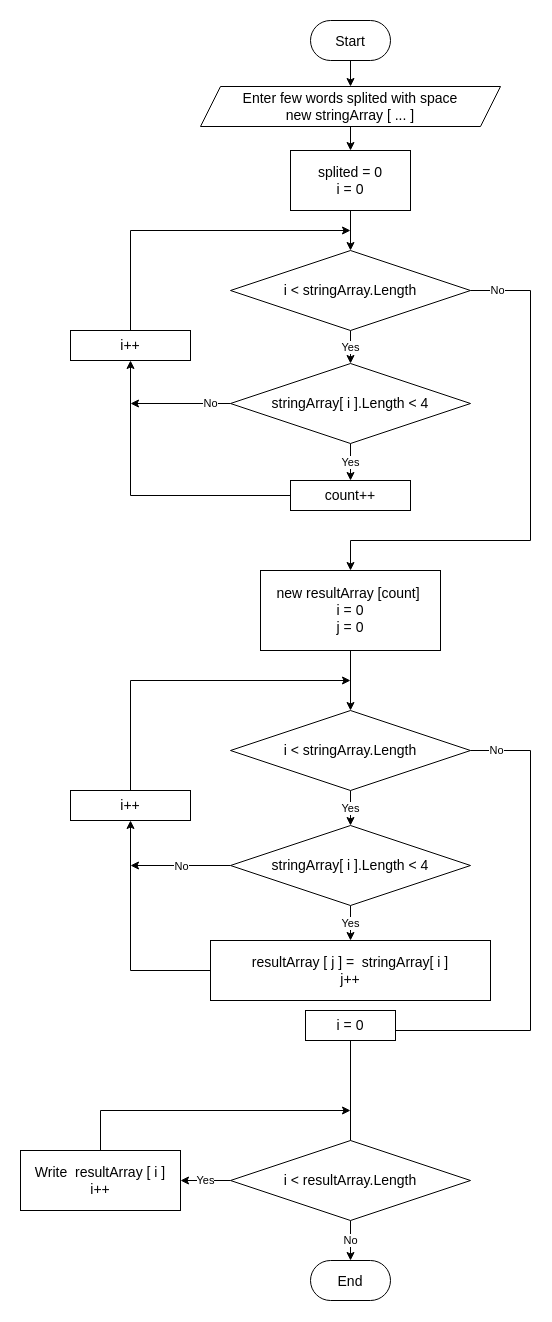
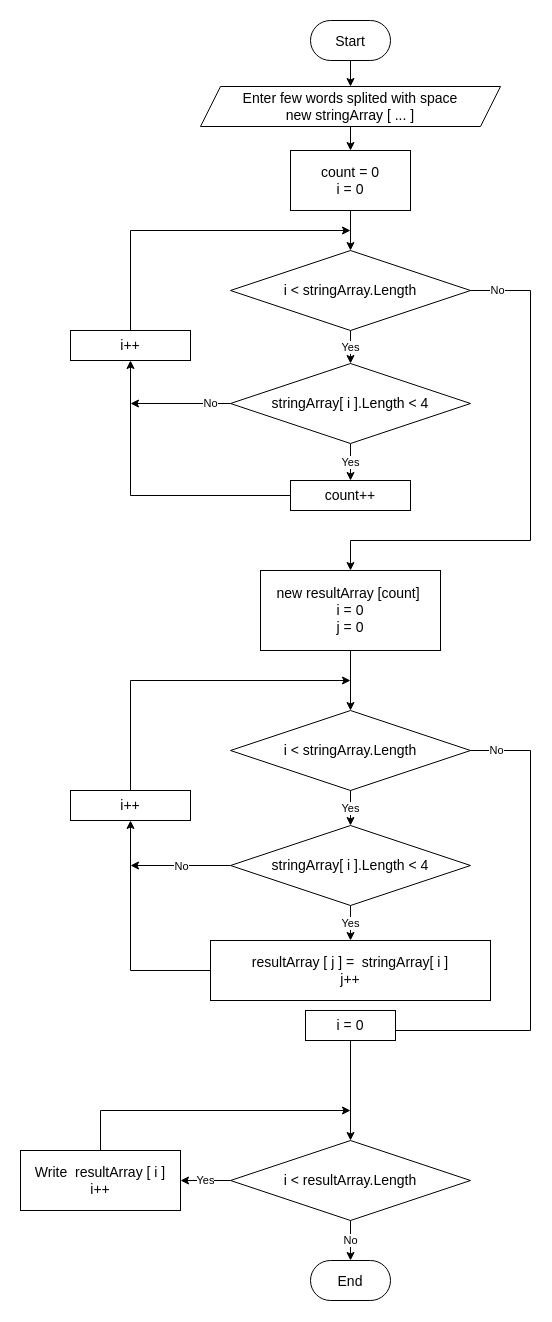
- <mxCell id="7" value="splited = 0&lt;br&gt;i = 0" style="rounded=0;whiteSpace=wrap;html=1;fontSize=14;" parent="1" vertex="1"><mxGeometry x="290" y="150" width="120" height="60" as="geometry" /></mxCell>
+ <mxCell id="7" value="count = 0&lt;br&gt;i = 0" style="rounded=0;whiteSpace=wrap;html=1;fontSize=14;" parent="1" vertex="1"><mxGeometry x="290" y="150" width="120" height="60" as="geometry" /></mxCell>
- <mxCell id="36" style="edgeStyle=orthogonalEdgeStyle;rounded=0;orthogonalLoop=1;jettySize=auto;html=1;exitX=0.5;exitY=1;exitDx=0;exitDy=0;endArrow=none;" parent="1" source="37" target="32" edge="1"><mxGeometry relative="1" as="geometry" /></mxCell>
+ <mxCell id="36" style="edgeStyle=orthogonalEdgeStyle;rounded=0;orthogonalLoop=1;jettySize=auto;html=1;exitX=0.5;exitY=1;exitDx=0;exitDy=0;" parent="1" source="37" target="32" edge="1"><mxGeometry relative="1" as="geometry" /></mxCell>
